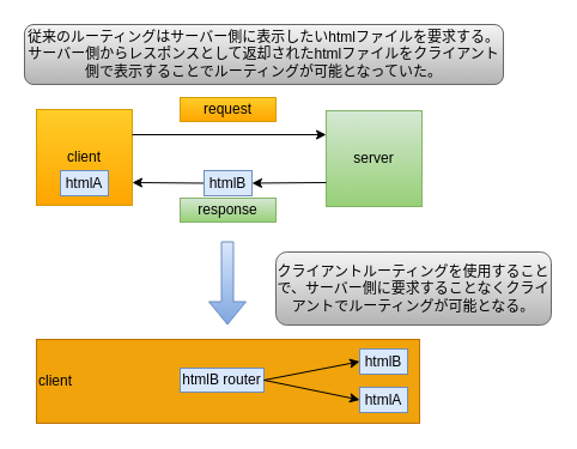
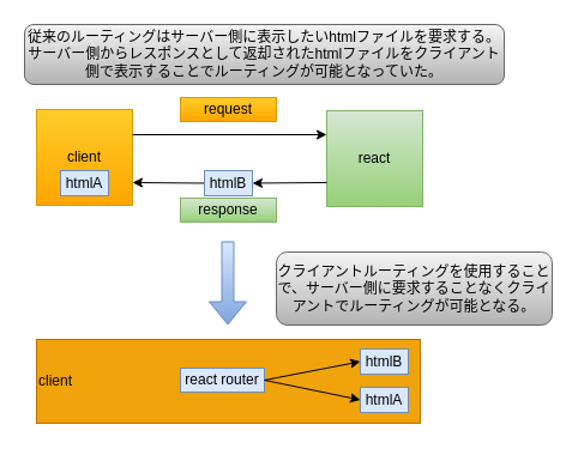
- <mxCell id="4" value="server" style="whiteSpace=wrap;html=1;aspect=fixed;fillColor=#d5e8d4;gradientColor=#97d077;strokeColor=#82b366;" parent="1" vertex="1"><mxGeometry x="272" y="92" width="80" height="80" as="geometry" /></mxCell>
+ <mxCell id="4" value="react" style="whiteSpace=wrap;html=1;aspect=fixed;fillColor=#d5e8d4;gradientColor=#97d077;strokeColor=#82b366;" parent="1" vertex="1"><mxGeometry x="272" y="92" width="80" height="80" as="geometry" /></mxCell>
- <mxCell id="17" value="htmlB router" style="rounded=0;whiteSpace=wrap;html=1;fillColor=#dae8fc;strokeColor=#6c8ebf;" vertex="1" parent="1"><mxGeometry x="150" y="307" width="70" height="20" as="geometry" /></mxCell>
+ <mxCell id="17" value="react router" style="rounded=0;whiteSpace=wrap;html=1;fillColor=#dae8fc;strokeColor=#6c8ebf;" vertex="1" parent="1"><mxGeometry x="150" y="307" width="70" height="20" as="geometry" /></mxCell>
